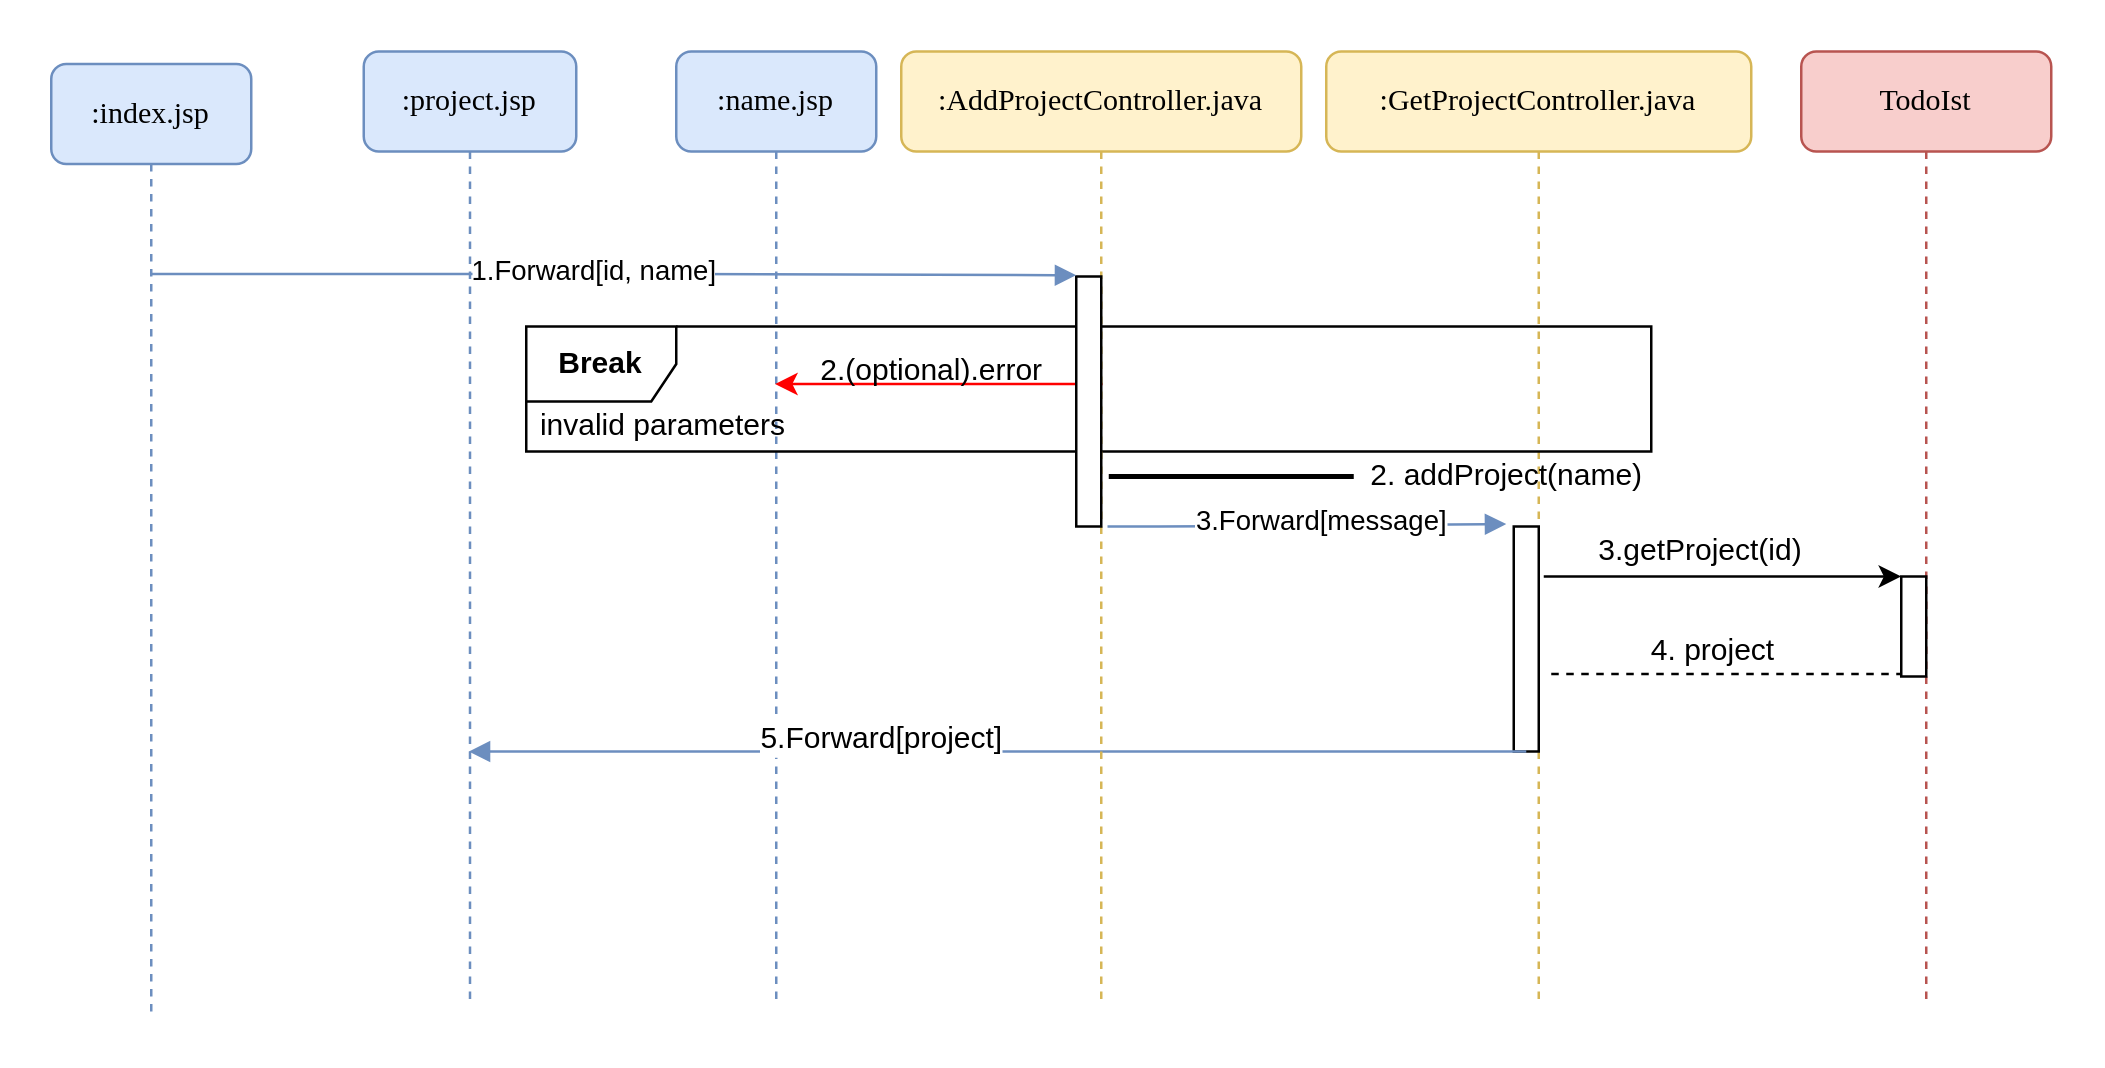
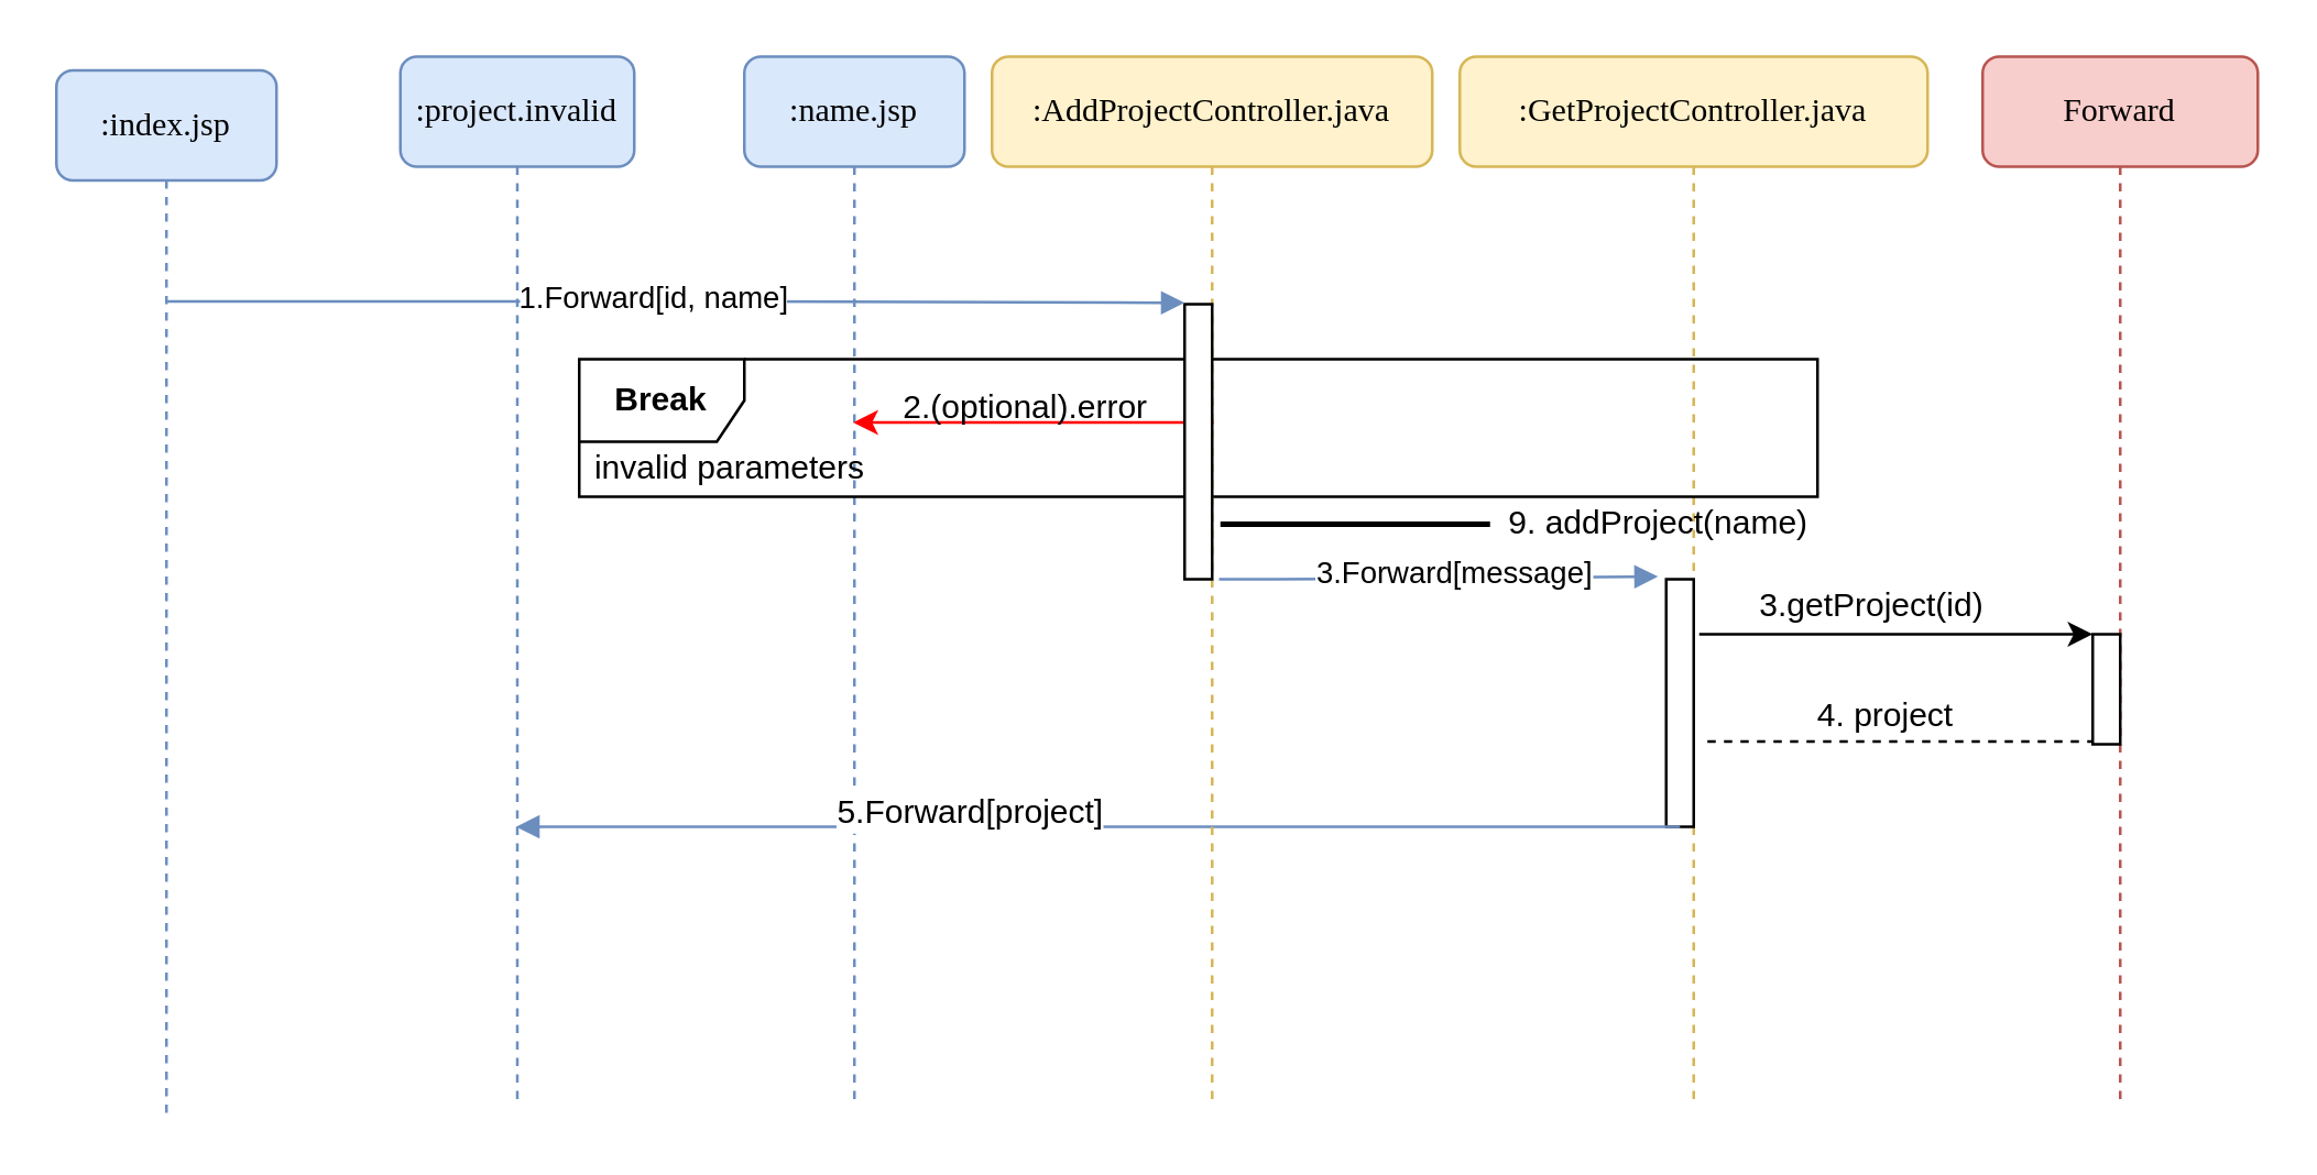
- <mxCell id="25" value=":project.jsp" style="shape=umlLifeline;perimeter=lifelinePerimeter;whiteSpace=wrap;html=1;container=1;collapsible=0;recursiveResize=0;outlineConnect=0;rounded=1;shadow=0;comic=0;labelBackgroundColor=none;strokeColor=#6c8ebf;strokeWidth=1;fillColor=#dae8fc;fontFamily=Verdana;fontSize=12;align=center;" vertex="1" parent="1"><mxGeometry x="145" y="20" width="85" height="380" as="geometry" /></mxCell>
+ <mxCell id="25" value=":project.invalid" style="shape=umlLifeline;perimeter=lifelinePerimeter;whiteSpace=wrap;html=1;container=1;collapsible=0;recursiveResize=0;outlineConnect=0;rounded=1;shadow=0;comic=0;labelBackgroundColor=none;strokeColor=#6c8ebf;strokeWidth=1;fillColor=#dae8fc;fontFamily=Verdana;fontSize=12;align=center;" vertex="1" parent="1"><mxGeometry x="145" y="20" width="85" height="380" as="geometry" /></mxCell>
- <mxCell id="5" value="TodoIst" style="shape=umlLifeline;perimeter=lifelinePerimeter;whiteSpace=wrap;html=1;container=1;collapsible=0;recursiveResize=0;outlineConnect=0;rounded=1;shadow=0;comic=0;labelBackgroundColor=none;strokeColor=#b85450;strokeWidth=1;fillColor=#f8cecc;fontFamily=Verdana;fontSize=12;align=center;" parent="1" vertex="1"><mxGeometry x="720" y="20" width="100" height="380" as="geometry" /></mxCell>
+ <mxCell id="5" value="Forward" style="shape=umlLifeline;perimeter=lifelinePerimeter;whiteSpace=wrap;html=1;container=1;collapsible=0;recursiveResize=0;outlineConnect=0;rounded=1;shadow=0;comic=0;labelBackgroundColor=none;strokeColor=#b85450;strokeWidth=1;fillColor=#f8cecc;fontFamily=Verdana;fontSize=12;align=center;" parent="1" vertex="1"><mxGeometry x="720" y="20" width="100" height="380" as="geometry" /></mxCell>
- <mxCell id="20" value="2. addProject(name)" style="text;html=1;strokeColor=none;fillColor=none;align=center;verticalAlign=middle;whiteSpace=wrap;rounded=0;" parent="1" vertex="1"><mxGeometry x="545" y="180" width="115" height="20" as="geometry" /></mxCell>
+ <mxCell id="20" value="9. addProject(name)" style="text;html=1;strokeColor=none;fillColor=none;align=center;verticalAlign=middle;whiteSpace=wrap;rounded=0;" parent="1" vertex="1"><mxGeometry x="545" y="180" width="115" height="20" as="geometry" /></mxCell>
